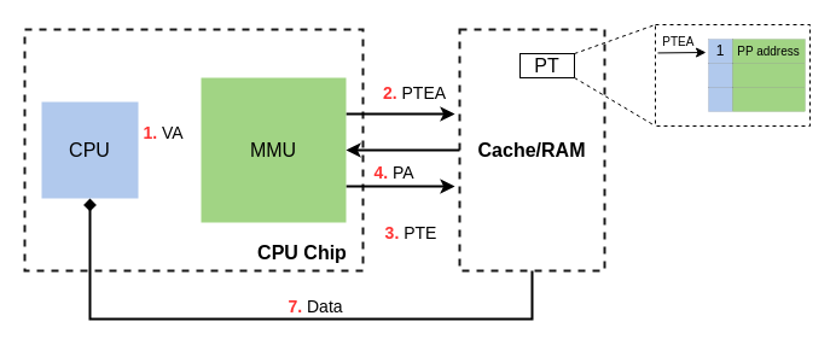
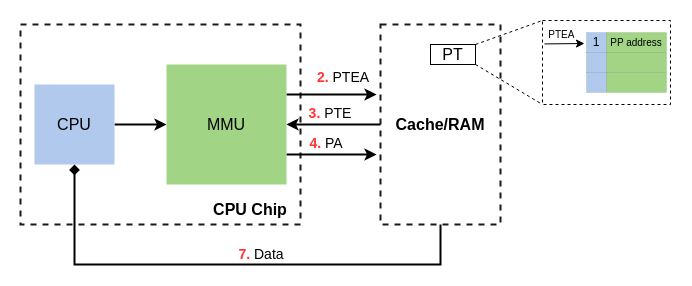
- <mxCell id="10" value="&lt;font color=&quot;#ff3333&quot;&gt;&lt;b&gt;1.&lt;/b&gt;&amp;nbsp;&lt;/font&gt;VA" style="text;html=1;strokeColor=none;fillColor=none;align=center;verticalAlign=middle;whiteSpace=wrap;rounded=0;fontSize=14;fontColor=#000000;" parent="1" vertex="1"><mxGeometry x="117" y="100" width="36" height="20" as="geometry" /></mxCell>
+ <mxCell id="4" style="edgeStyle=orthogonalEdgeStyle;rounded=0;orthogonalLoop=1;jettySize=auto;html=1;fontSize=18;fontColor=#FFFFFF;strokeWidth=2;" parent="1" source="5" target="8" edge="1"><mxGeometry relative="1" as="geometry" /></mxCell>
- <mxCell id="15" value="&lt;b&gt;&lt;font color=&quot;#ff3333&quot;&gt;3.&amp;nbsp;&lt;/font&gt;&lt;/b&gt;PTE" style="text;html=1;strokeColor=none;fillColor=none;align=center;verticalAlign=middle;whiteSpace=wrap;rounded=0;fontSize=14;fontColor=#000000;" parent="1" vertex="1"><mxGeometry x="315" y="183" width="50" height="20" as="geometry" /></mxCell>
+ <mxCell id="15" value="&lt;b&gt;&lt;font color=&quot;#ff3333&quot;&gt;3.&amp;nbsp;&lt;/font&gt;&lt;/b&gt;PTE" style="text;html=1;strokeColor=none;fillColor=none;align=center;verticalAlign=middle;whiteSpace=wrap;rounded=0;fontSize=14;fontColor=#000000;" parent="1" vertex="1"><mxGeometry x="305" y="103" width="50" height="20" as="geometry" /></mxCell>
